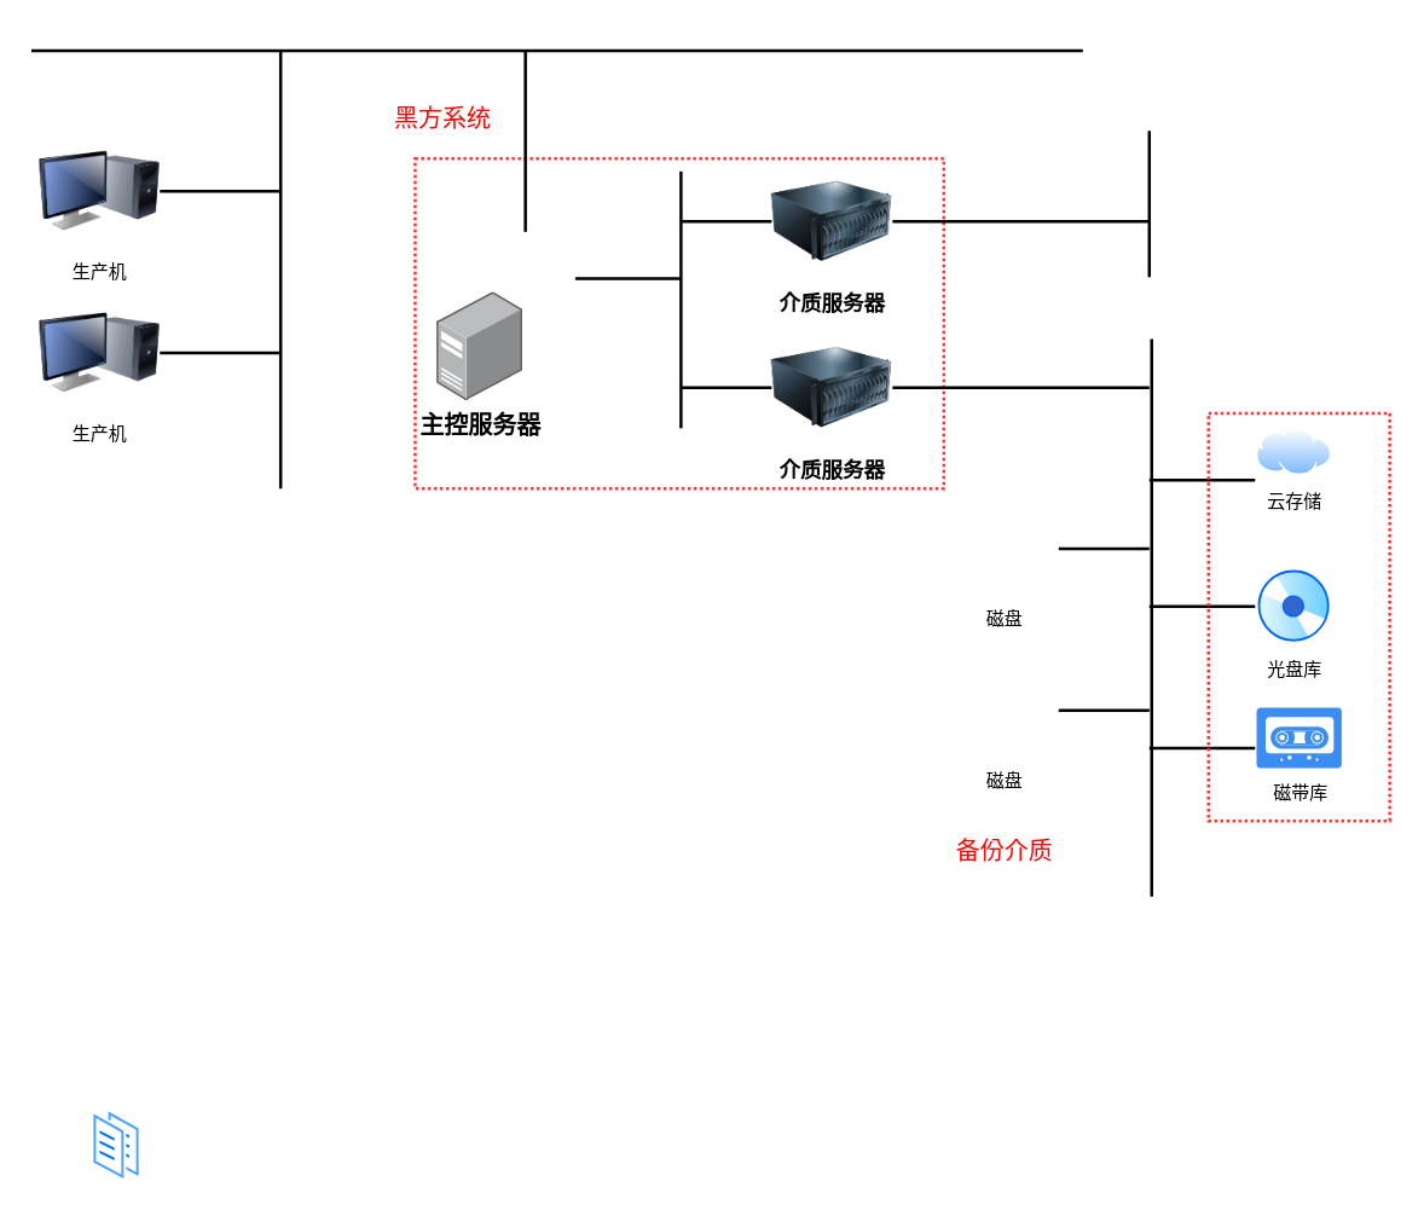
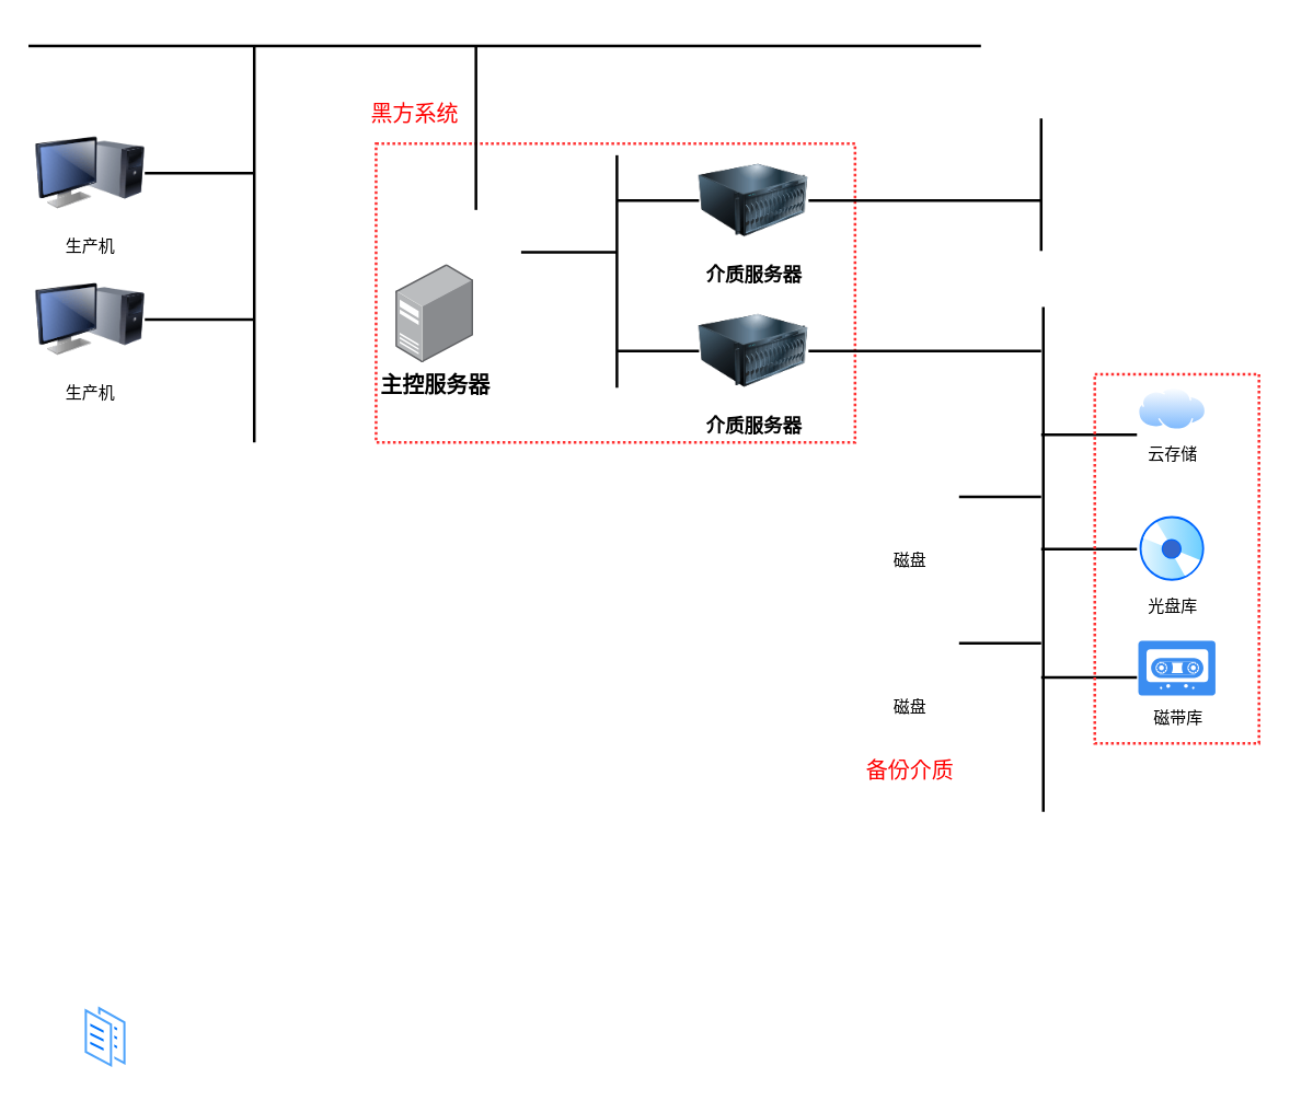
- <mxCell id="34" value="黑方系统" style="text;html=1;align=center;verticalAlign=middle;resizable=0;points=[];autosize=1;strokeColor=none;fillColor=none;fontSize=16;fontColor=#FF0000;" vertex="1" parent="1"><mxGeometry x="252" y="68" width="80" height="20" as="geometry" /></mxCell>
+ <mxCell id="34" value="黑方系统" style="text;html=1;align=center;verticalAlign=middle;resizable=0;points=[];autosize=1;strokeColor=none;fillColor=none;fontSize=16;fontColor=#FF0000;" vertex="1" parent="1"><mxGeometry x="262" y="73" width="80" height="20" as="geometry" /></mxCell>
